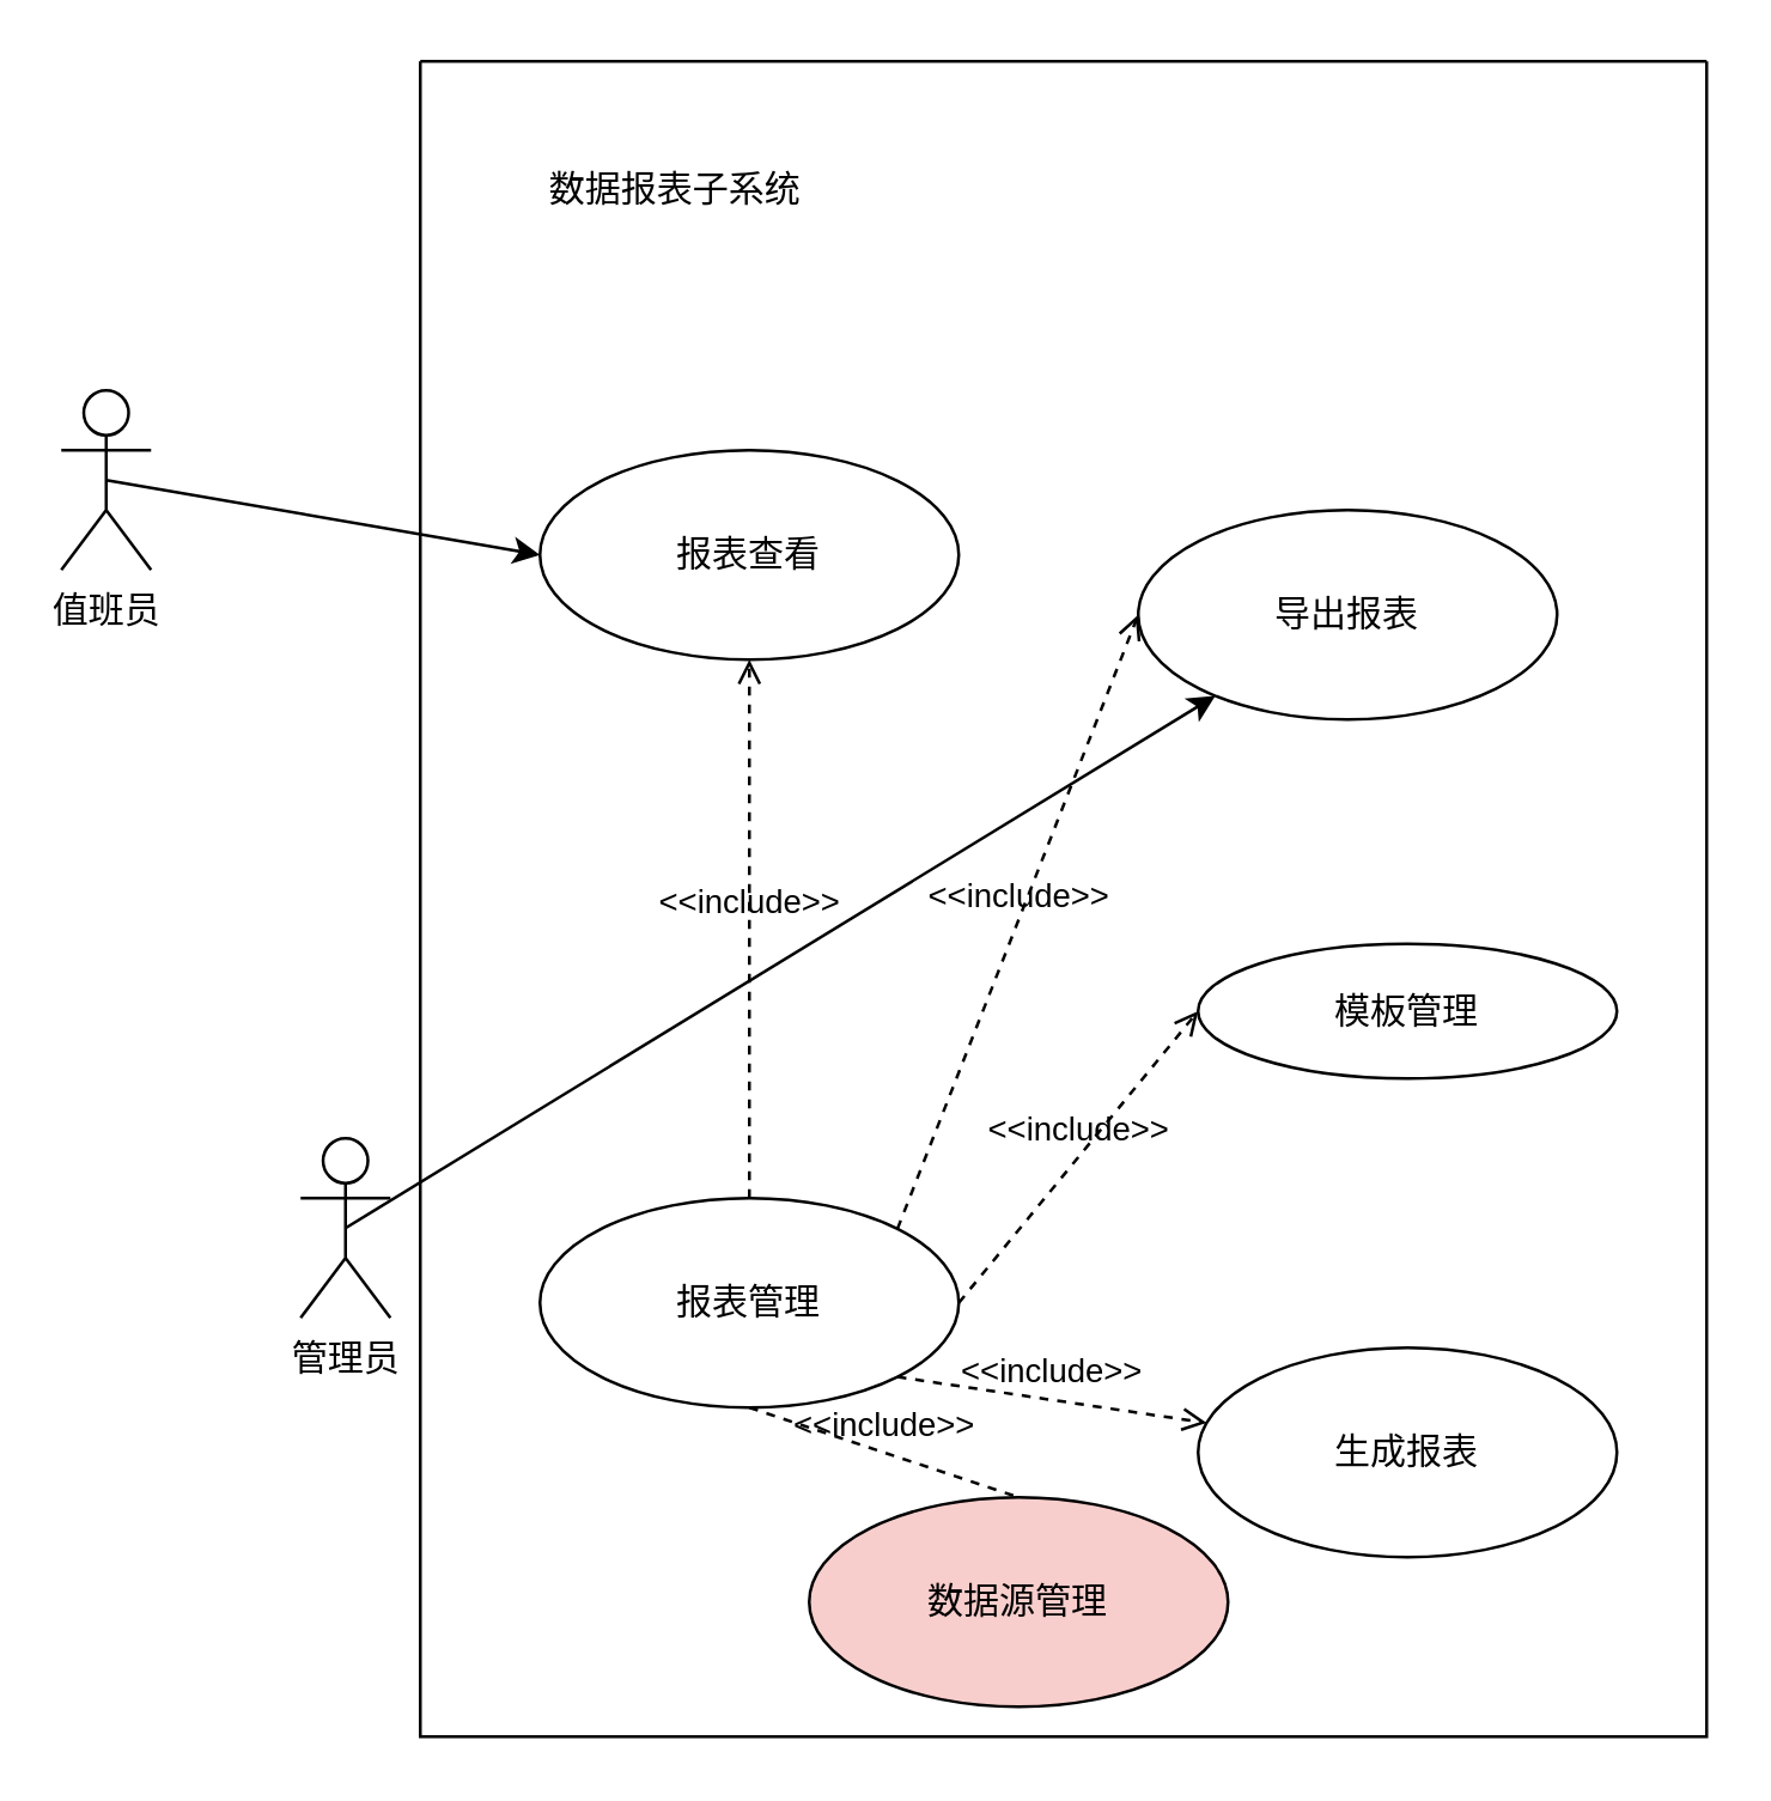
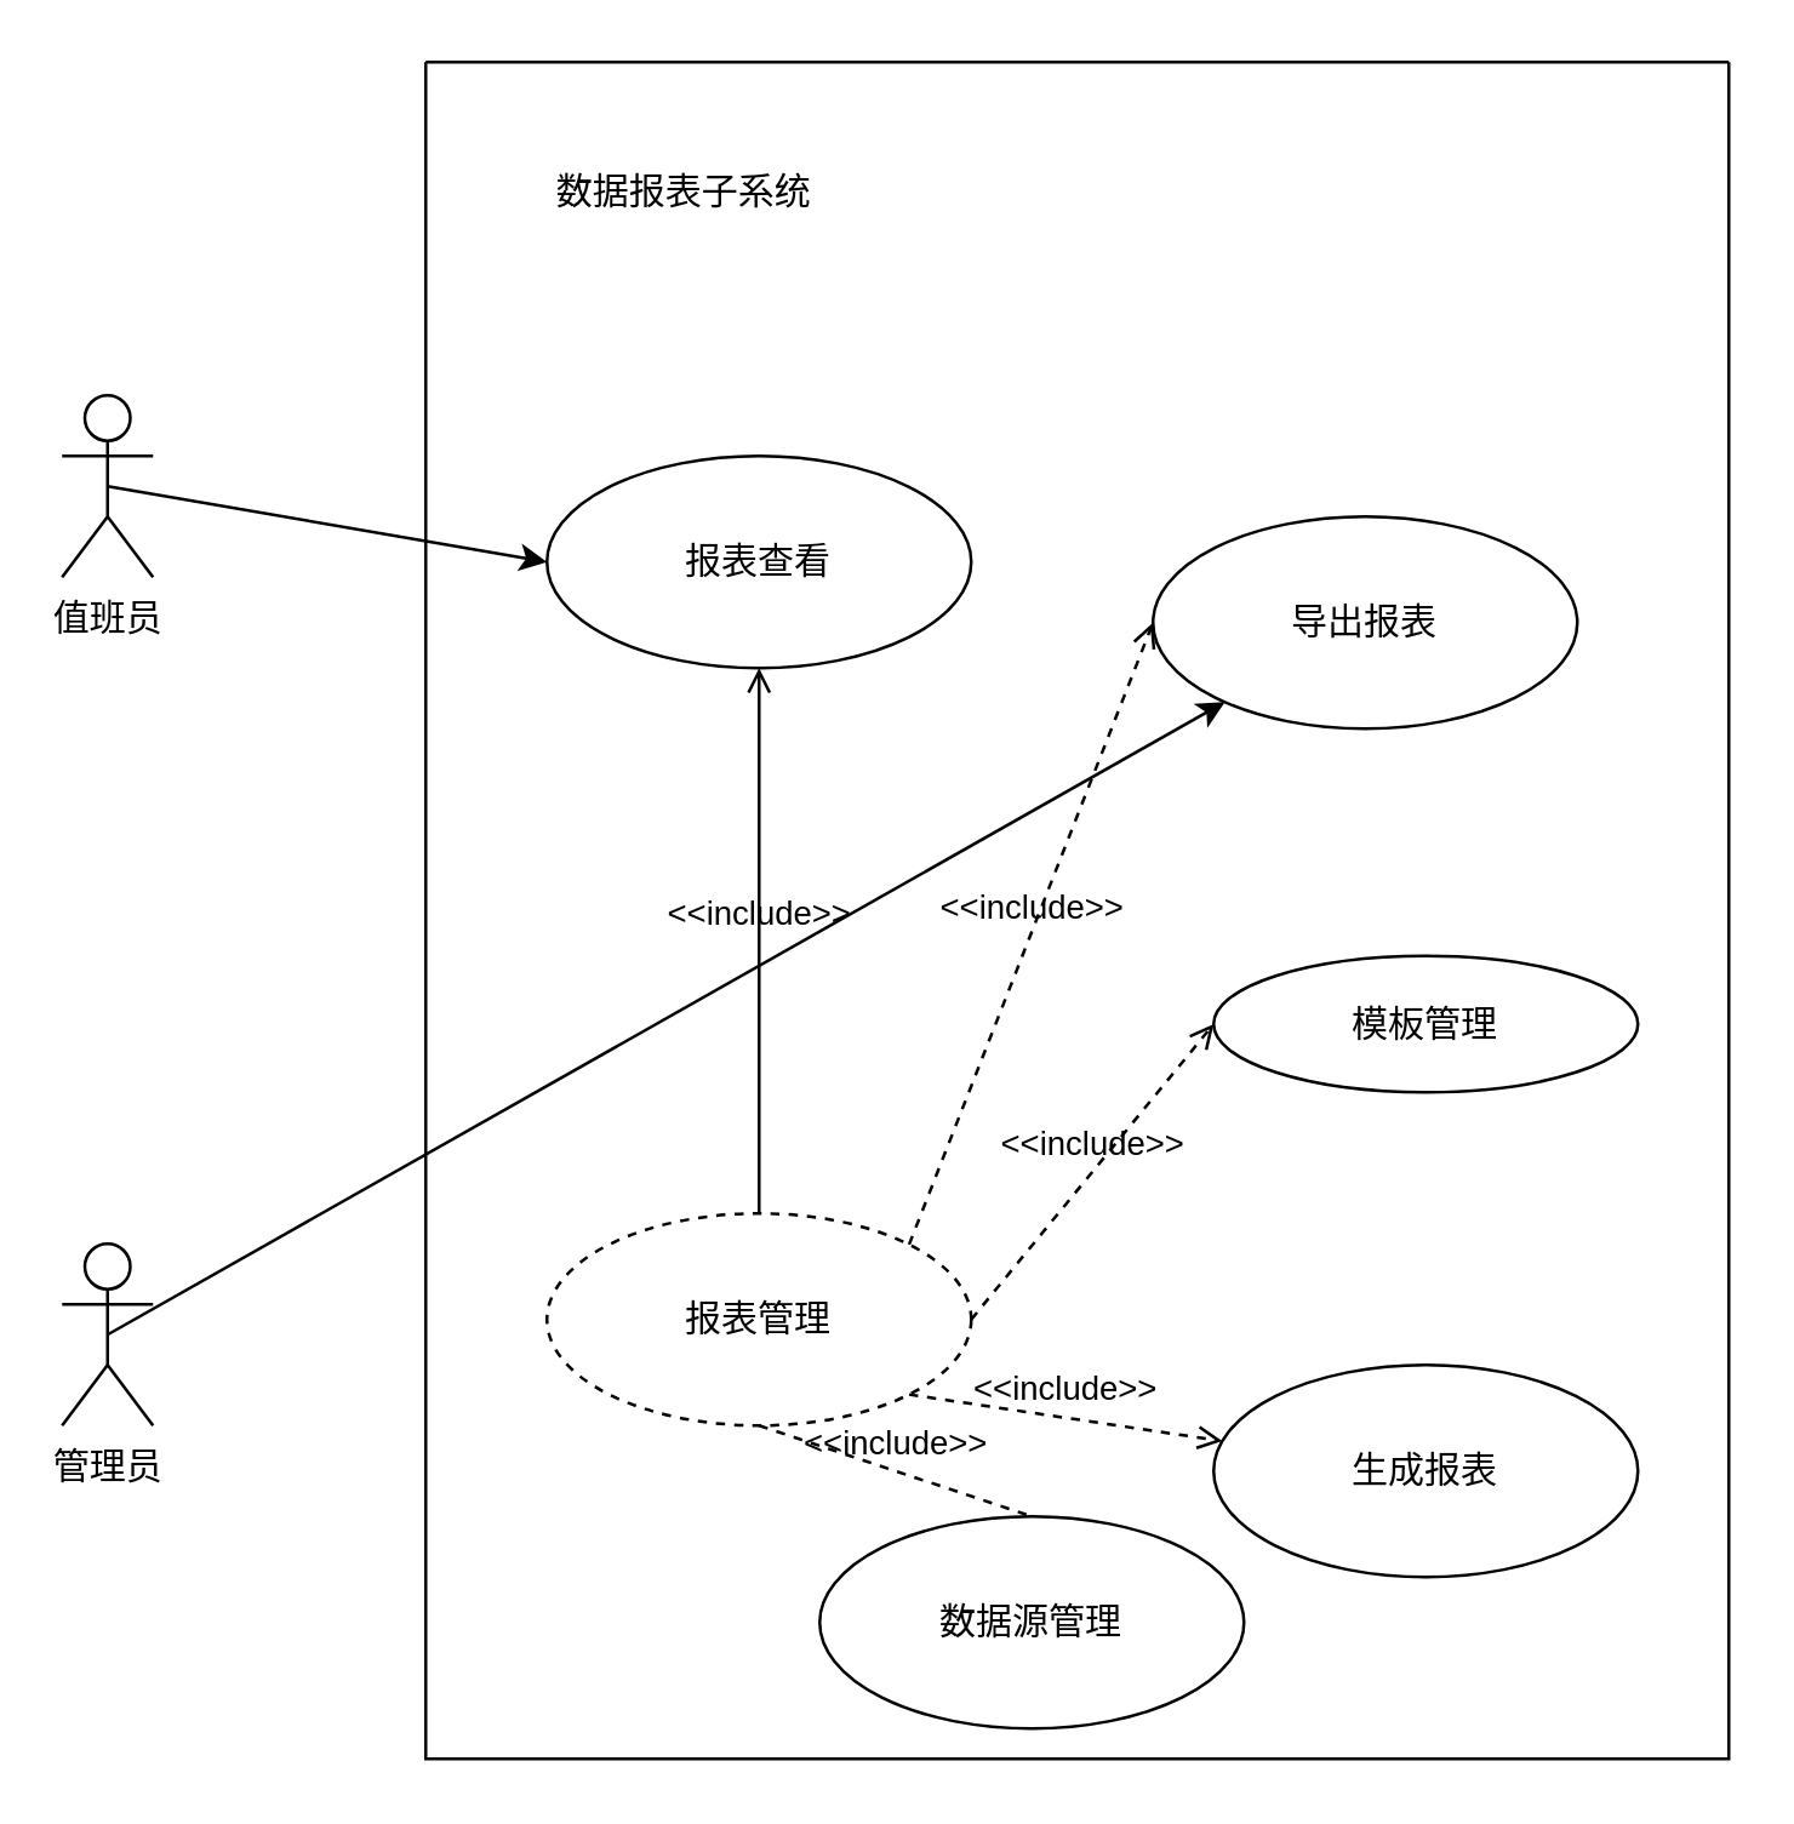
- <mxCell id="9" value="&amp;lt;&amp;lt;include&amp;gt;&amp;gt;" style="html=1;verticalAlign=bottom;labelBackgroundColor=none;endArrow=open;endFill=0;dashed=1;rounded=0;exitX=0.5;exitY=0;exitDx=0;exitDy=0;entryX=0.5;entryY=1;entryDx=0;entryDy=0;" parent="2" source="5" target="4" edge="1"><mxGeometry width="160" relative="1" as="geometry"><mxPoint x="40" y="210" as="sourcePoint" /><mxPoint x="200" y="210" as="targetPoint" /></mxGeometry></mxCell>
+ <mxCell id="9" value="&amp;lt;&amp;lt;include&amp;gt;&amp;gt;" style="html=1;verticalAlign=bottom;labelBackgroundColor=none;endArrow=open;endFill=0;dashed=0;rounded=0;exitX=0.5;exitY=0;exitDx=0;exitDy=0;entryX=0.5;entryY=1;entryDx=0;entryDy=0;" parent="2" source="5" target="4" edge="1"><mxGeometry width="160" relative="1" as="geometry"><mxPoint x="40" y="210" as="sourcePoint" /><mxPoint x="200" y="210" as="targetPoint" /></mxGeometry></mxCell>
- <mxCell id="16" value="管理员" style="shape=umlActor;verticalLabelPosition=bottom;verticalAlign=top;html=1;outlineConnect=0;" parent="1" vertex="1"><mxGeometry x="100" y="380" width="30" height="60" as="geometry" /></mxCell>
+ <mxCell id="16" value="管理员" style="shape=umlActor;verticalLabelPosition=bottom;verticalAlign=top;html=1;outlineConnect=0;" parent="1" vertex="1"><mxGeometry x="20" y="410" width="30" height="60" as="geometry" /></mxCell>
- <mxCell id="5" value="报表管理" style="ellipse;whiteSpace=wrap;html=1;" parent="2" vertex="1"><mxGeometry x="40" y="380" width="140" height="70" as="geometry" /></mxCell>
+ <mxCell id="5" value="报表管理" style="ellipse;whiteSpace=wrap;html=1;dashed=1;" parent="2" vertex="1"><mxGeometry x="40" y="380" width="140" height="70" as="geometry" /></mxCell>
- <mxCell id="13" value="数据源管理" style="ellipse;whiteSpace=wrap;html=1;fillColor=#f8cecc;" vertex="1" parent="2"><mxGeometry x="130" y="480" width="140" height="70" as="geometry" /></mxCell>
+ <mxCell id="13" value="数据源管理" style="ellipse;whiteSpace=wrap;html=1;" vertex="1" parent="2"><mxGeometry x="130" y="480" width="140" height="70" as="geometry" /></mxCell>
